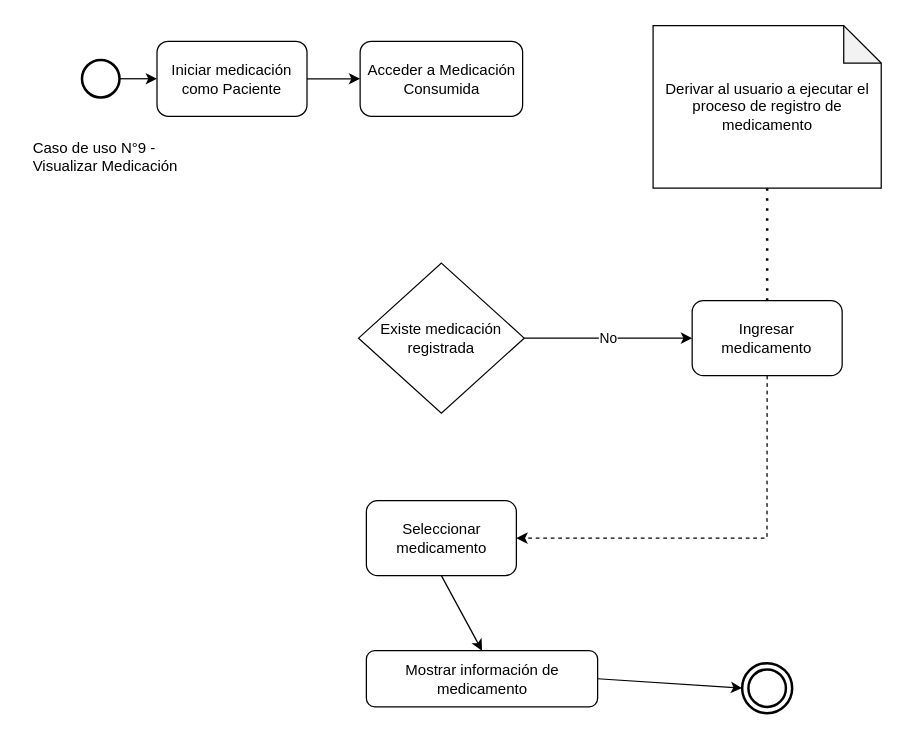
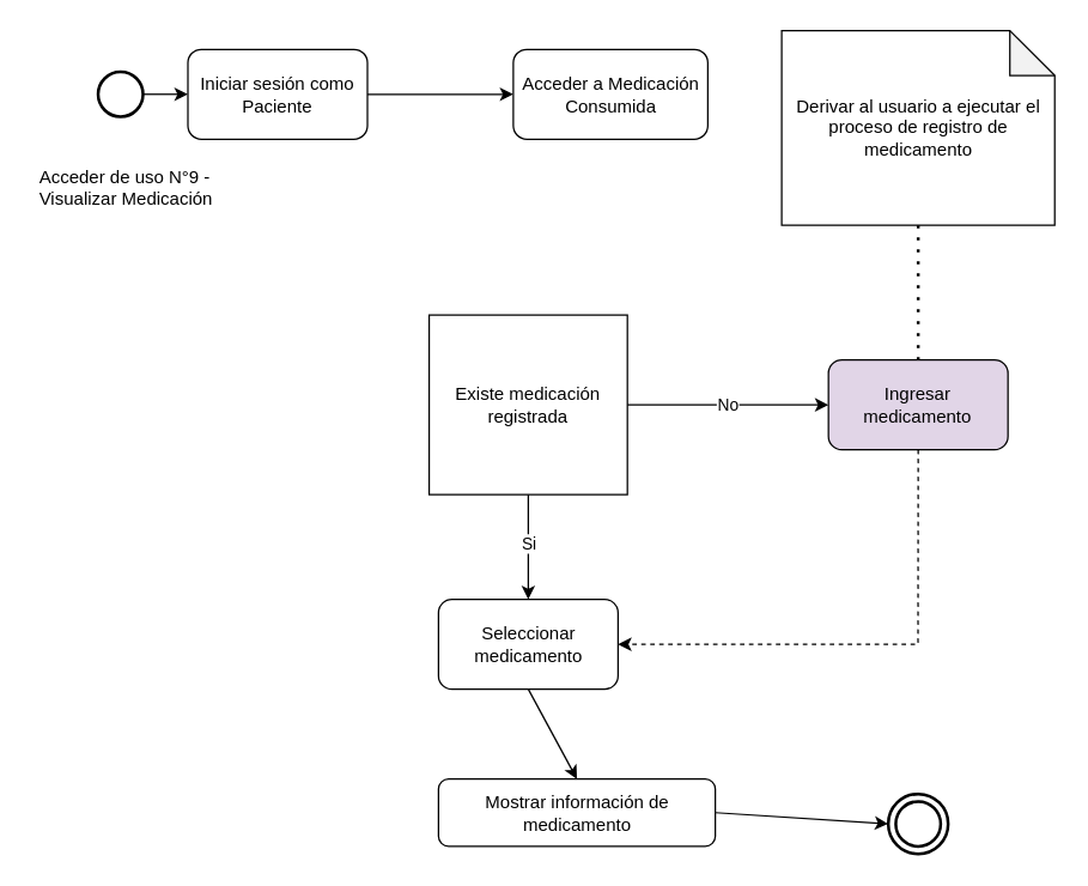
- <mxCell id="4" value="Iniciar medicación como Paciente" style="rounded=1;whiteSpace=wrap;html=1;" vertex="1" parent="1"><mxGeometry x="125" y="32.5" width="120" height="60" as="geometry" /></mxCell>
+ <mxCell id="4" value="Iniciar sesión como Paciente" style="rounded=1;whiteSpace=wrap;html=1;" vertex="1" parent="1"><mxGeometry x="125" y="32.5" width="120" height="60" as="geometry" /></mxCell>
- <mxCell id="16" value="Acceder a Medicación Consumida" style="rounded=1;whiteSpace=wrap;html=1;" vertex="1" parent="1"><mxGeometry x="287.5" y="32.5" width="130" height="60" as="geometry" /></mxCell>
+ <mxCell id="16" value="Acceder a Medicación Consumida" style="rounded=1;whiteSpace=wrap;html=1;" vertex="1" parent="1"><mxGeometry x="342.5" y="32.5" width="130" height="60" as="geometry" /></mxCell>
- <mxCell id="18" value="Caso de uso N°9 - Visualizar Medicación" style="text;strokeColor=none;fillColor=none;align=left;verticalAlign=middle;spacingLeft=4;spacingRight=4;overflow=hidden;points=[[0,0.5],[1,0.5]];portConstraint=eastwest;rotatable=0;whiteSpace=wrap;html=1;" vertex="1" parent="1"><mxGeometry x="20" y="77.5" width="135" height="95" as="geometry" /></mxCell>
+ <mxCell id="18" value="Acceder de uso N°9 - Visualizar Medicación" style="text;strokeColor=none;fillColor=none;align=left;verticalAlign=middle;spacingLeft=4;spacingRight=4;overflow=hidden;points=[[0,0.5],[1,0.5]];portConstraint=eastwest;rotatable=0;whiteSpace=wrap;html=1;" vertex="1" parent="1"><mxGeometry x="20" y="77.5" width="135" height="95" as="geometry" /></mxCell>
- <mxCell id="7" value="Existe medicación registrada" style="rhombus;whiteSpace=wrap;html=1;" vertex="1" parent="1"><mxGeometry x="286.25" y="210" width="132.5" height="120" as="geometry" /></mxCell>
+ <mxCell id="7" value="Existe medicación registrada" style="whiteSpace=wrap;html=1;rounded=0;" vertex="1" parent="1"><mxGeometry x="286.25" y="210" width="132.5" height="120" as="geometry" /></mxCell>
- <mxCell id="8" value="Ingresar medicamento" style="rounded=1;whiteSpace=wrap;html=1;" vertex="1" parent="1"><mxGeometry x="553.13" y="240" width="120" height="60" as="geometry" /></mxCell>
+ <mxCell id="8" value="Ingresar medicamento" style="rounded=1;whiteSpace=wrap;html=1;fillColor=#e1d5e7;" vertex="1" parent="1"><mxGeometry x="553.13" y="240" width="120" height="60" as="geometry" /></mxCell>
+ <mxCell id="10" value="" style="endArrow=classic;html=1;rounded=0;exitX=0.5;exitY=1;exitDx=0;exitDy=0;entryX=0.5;entryY=0;entryDx=0;entryDy=0;" edge="1" parent="1" source="7" target="12"><mxGeometry width="50" height="50" relative="1" as="geometry"><mxPoint x="385" y="117.5" as="sourcePoint" /><mxPoint x="375" y="247.5" as="targetPoint" /><Array as="points" /></mxGeometry></mxCell>
+ <mxCell id="11" value="Si" style="edgeLabel;html=1;align=center;verticalAlign=middle;resizable=0;points=[];" vertex="1" connectable="0" parent="10"><mxGeometry x="-0.427" y="1" relative="1" as="geometry"><mxPoint x="-1" y="12" as="offset" /></mxGeometry></mxCell>
